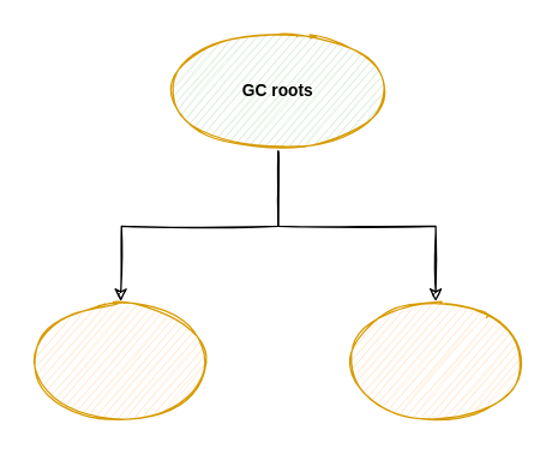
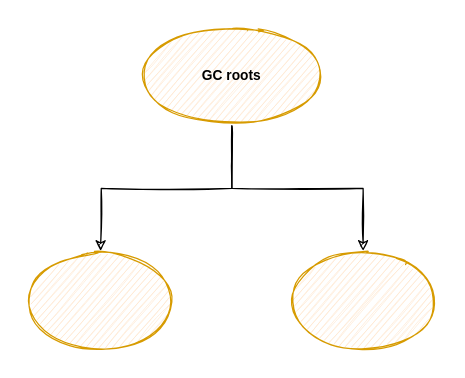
- <mxCell id="4" value="&lt;b&gt;GC roots&lt;/b&gt;" style="ellipse;whiteSpace=wrap;html=1;rounded=0;shadow=0;glass=0;sketch=1;fontFamily=Helvetica;fontSize=11;fontColor=default;strokeColor=#d79b00;fillColor=#d5e8d4;" vertex="1" parent="1"><mxGeometry x="110" y="20" width="150" height="80" as="geometry" /></mxCell>
+ <mxCell id="4" value="&lt;b&gt;GC roots&lt;/b&gt;" style="ellipse;whiteSpace=wrap;html=1;rounded=0;shadow=0;glass=0;sketch=1;fontFamily=Helvetica;fontSize=11;fontColor=default;strokeColor=#d79b00;fillColor=#ffe6cc;" vertex="1" parent="1"><mxGeometry x="110" y="20" width="150" height="80" as="geometry" /></mxCell>
